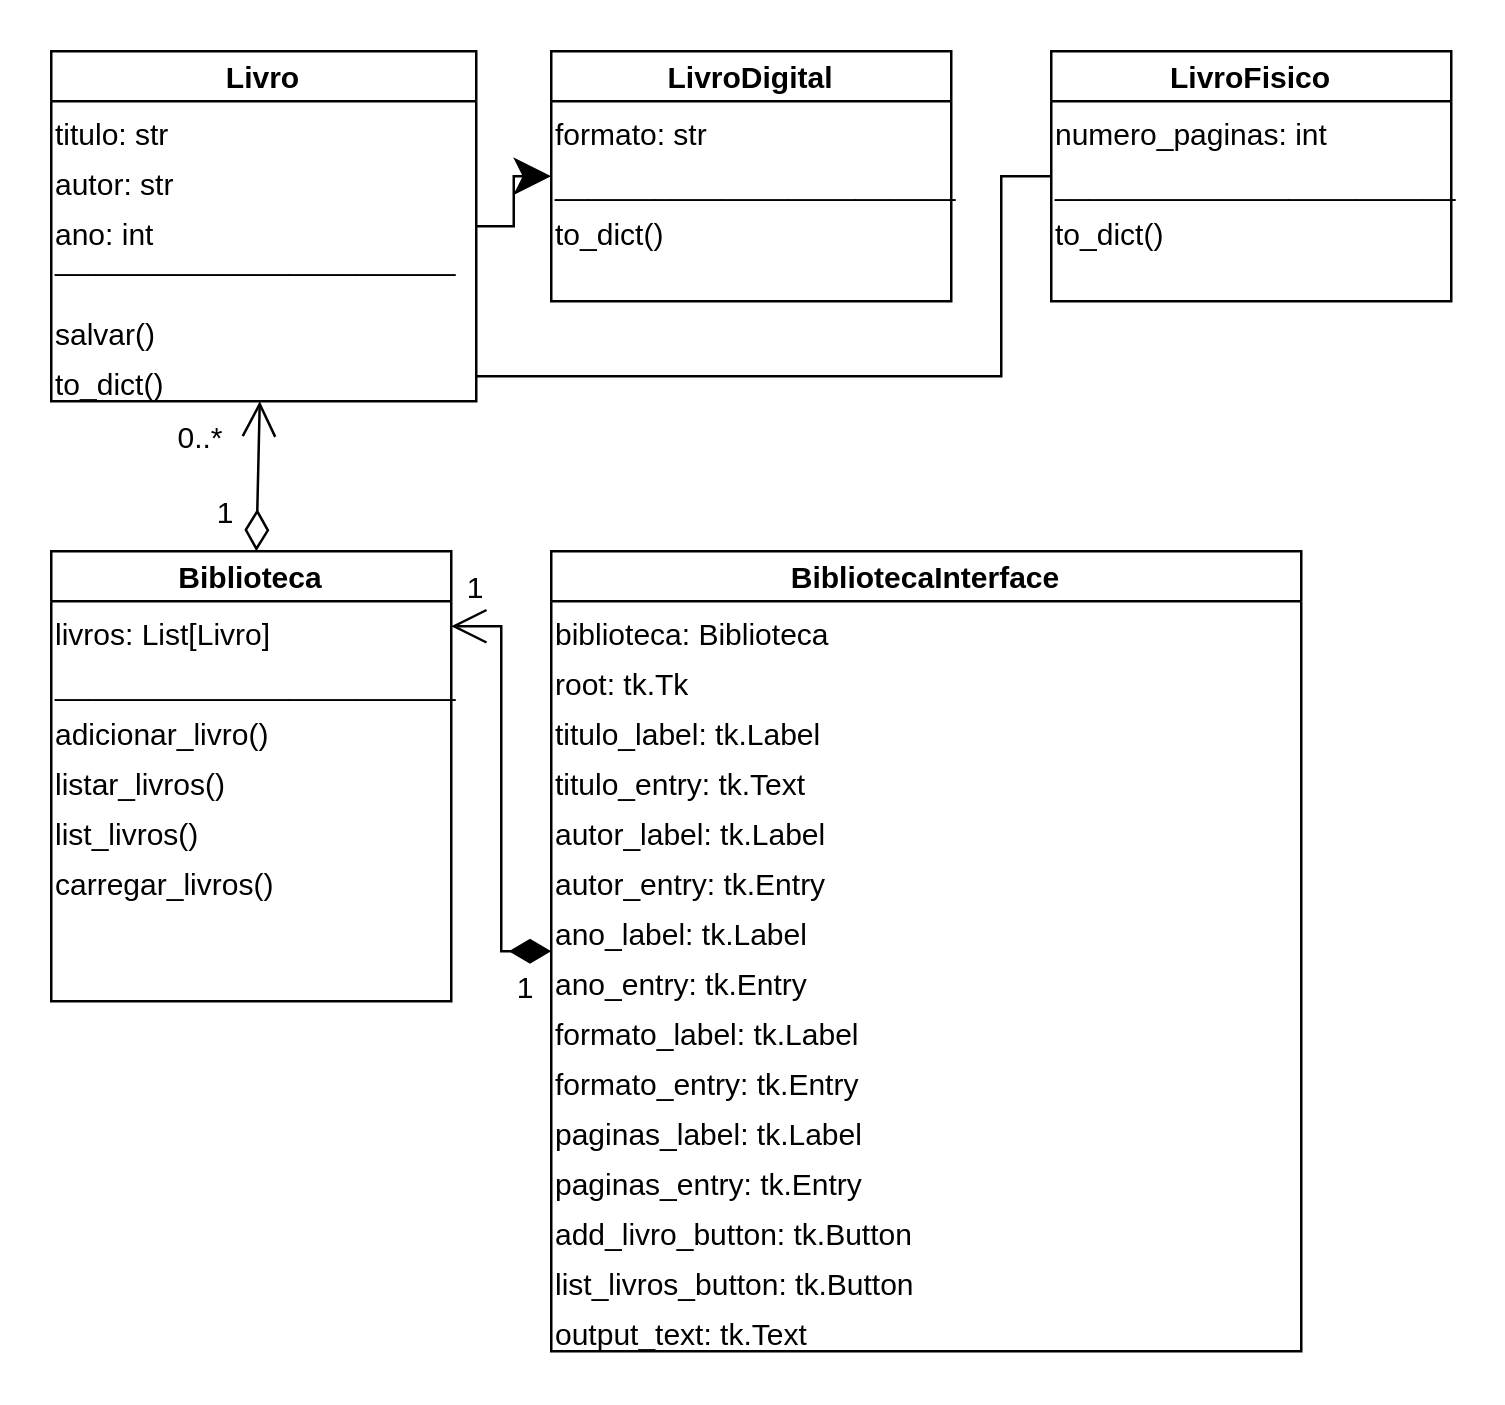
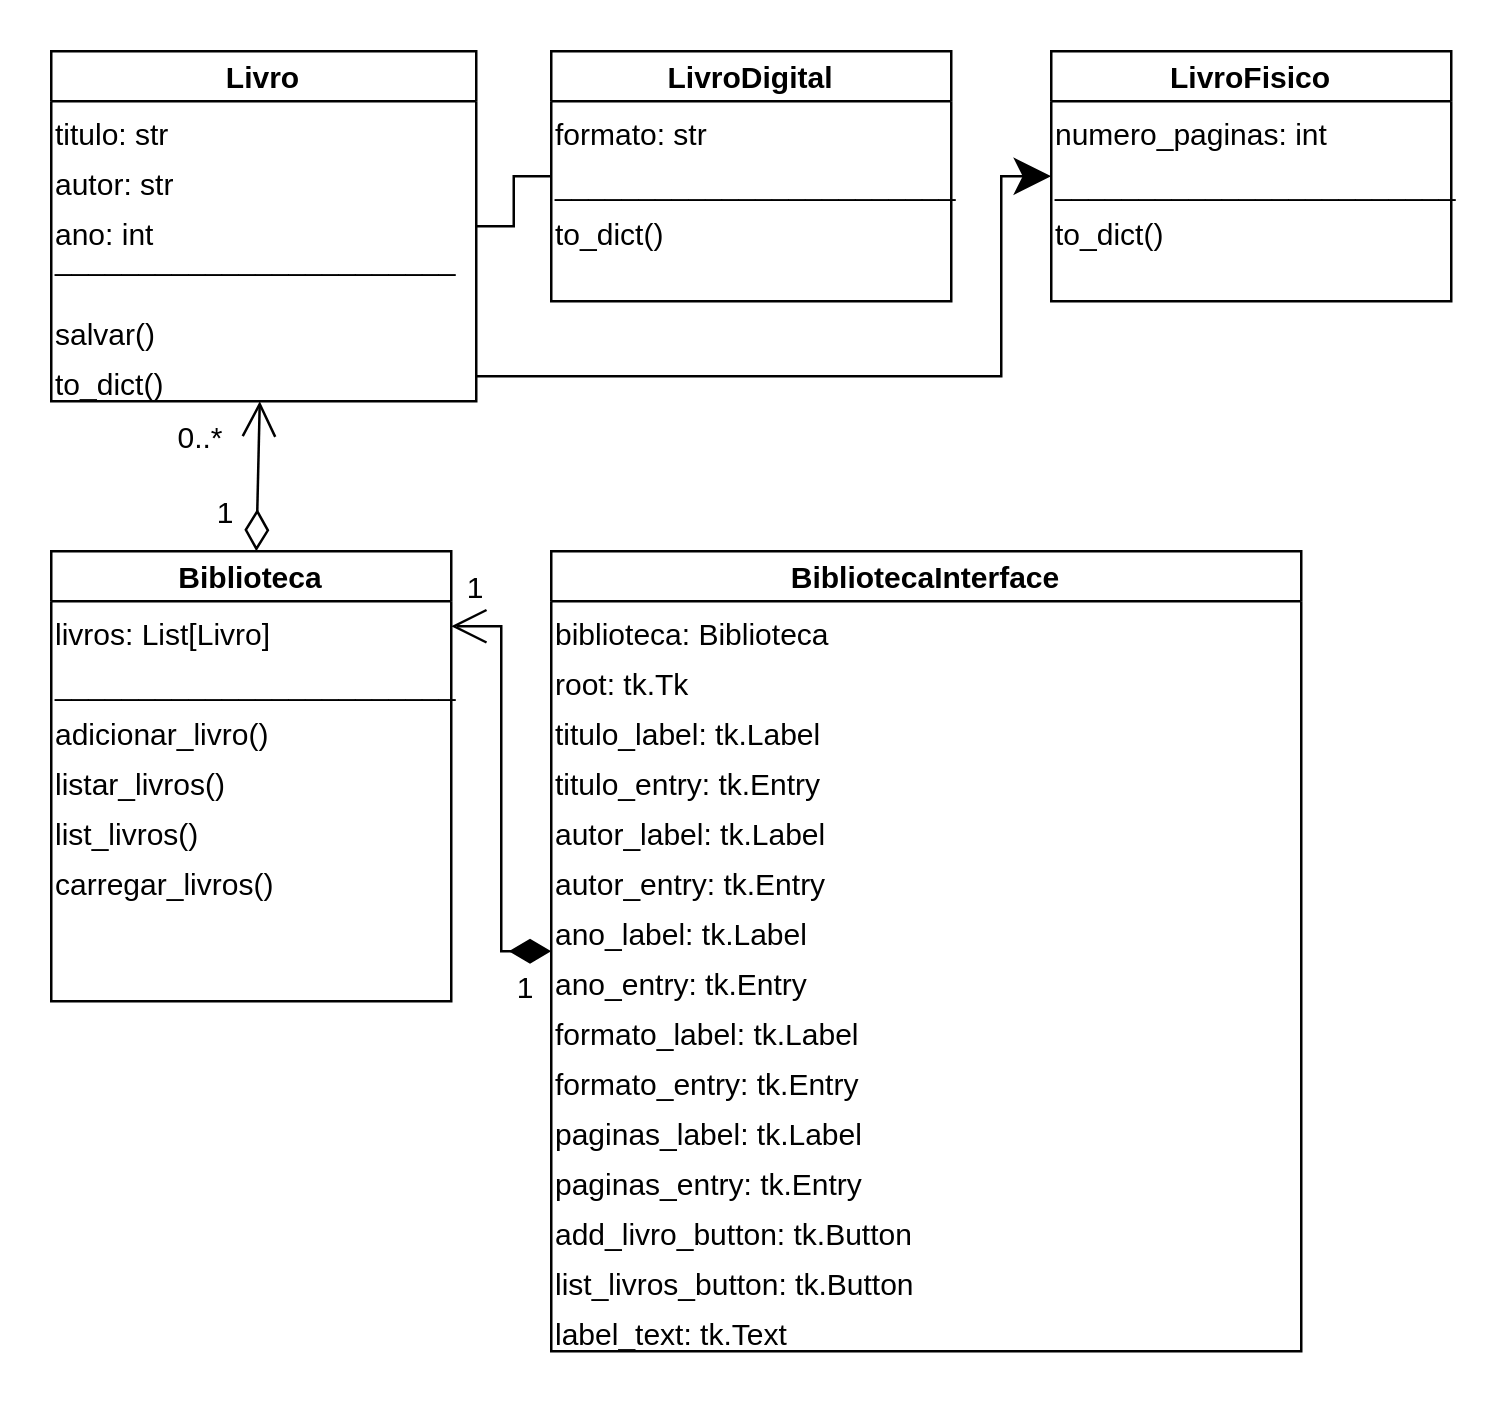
- <mxCell id="41" value="" style="edgeStyle=orthogonalEdgeStyle;rounded=0;orthogonalLoop=1;startSize=6;endSize=12;" parent="1" source="2" target="9" edge="1"><mxGeometry relative="1" as="geometry" /></mxCell>
+ <mxCell id="41" value="" style="edgeStyle=orthogonalEdgeStyle;rounded=0;orthogonalLoop=1;startSize=6;endSize=12;endArrow=none;" parent="1" source="2" target="9" edge="1"><mxGeometry relative="1" as="geometry" /></mxCell>
- <mxCell id="42" value="" style="edgeStyle=orthogonalEdgeStyle;rounded=0;orthogonalLoop=1;strokeWidth=1;endSize=12;endArrow=none;" parent="1" source="2" target="13" edge="1"><mxGeometry relative="1" as="geometry"><Array as="points"><mxPoint x="400" y="150" /><mxPoint x="400" y="70" /></Array></mxGeometry></mxCell>
+ <mxCell id="42" value="" style="edgeStyle=orthogonalEdgeStyle;rounded=0;orthogonalLoop=1;strokeWidth=1;endSize=12;" parent="1" source="2" target="13" edge="1"><mxGeometry relative="1" as="geometry"><Array as="points"><mxPoint x="400" y="150" /><mxPoint x="400" y="70" /></Array></mxGeometry></mxCell>
- <mxCell id="29" value="titulo_entry: tk.Text" style="text" parent="25" vertex="1"><mxGeometry y="80" width="300" height="20" as="geometry" /></mxCell>
+ <mxCell id="29" value="titulo_entry: tk.Entry" style="text" parent="25" vertex="1"><mxGeometry y="80" width="300" height="20" as="geometry" /></mxCell>
- <mxCell id="40" value="output_text: tk.Text" style="text" parent="25" vertex="1"><mxGeometry y="300" width="300" height="20" as="geometry" /></mxCell>
+ <mxCell id="40" value="label_text: tk.Text" style="text" parent="25" vertex="1"><mxGeometry y="300" width="300" height="20" as="geometry" /></mxCell>
